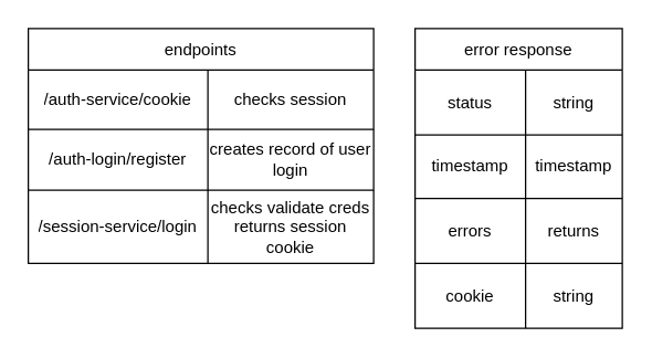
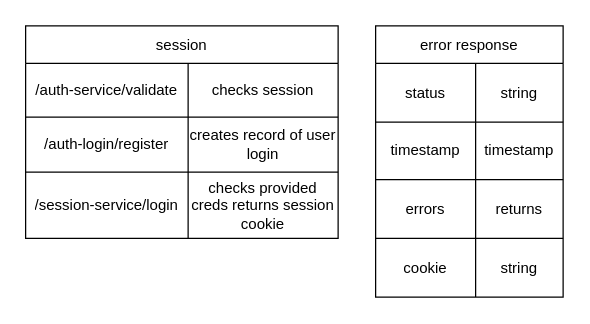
- <mxCell id="2" value="endpoints" style="shape=table;startSize=30;container=1;collapsible=0;childLayout=tableLayout;" parent="1" vertex="1"><mxGeometry x="20" y="20" width="250" height="170" as="geometry" /></mxCell>
+ <mxCell id="2" value="session" style="shape=table;startSize=30;container=1;collapsible=0;childLayout=tableLayout;" parent="1" vertex="1"><mxGeometry x="20" y="20" width="250" height="170" as="geometry" /></mxCell>
- <mxCell id="4" value="/auth-service/cookie" style="shape=partialRectangle;html=1;whiteSpace=wrap;connectable=0;strokeColor=inherit;overflow=hidden;fillColor=none;top=0;left=0;bottom=0;right=0;pointerEvents=1;" parent="3" vertex="1"><mxGeometry width="130" height="43" as="geometry"><mxRectangle width="130" height="43" as="alternateBounds" /></mxGeometry></mxCell>
+ <mxCell id="4" value="/auth-service/validate" style="shape=partialRectangle;html=1;whiteSpace=wrap;connectable=0;strokeColor=inherit;overflow=hidden;fillColor=none;top=0;left=0;bottom=0;right=0;pointerEvents=1;" parent="3" vertex="1"><mxGeometry width="130" height="43" as="geometry"><mxRectangle width="130" height="43" as="alternateBounds" /></mxGeometry></mxCell>
- <mxCell id="11" value="checks validate creds returns session cookie" style="shape=partialRectangle;html=1;whiteSpace=wrap;connectable=0;strokeColor=inherit;overflow=hidden;fillColor=none;top=0;left=0;bottom=0;right=0;pointerEvents=1;" parent="9" vertex="1"><mxGeometry x="130" width="120" height="53" as="geometry"><mxRectangle width="120" height="53" as="alternateBounds" /></mxGeometry></mxCell>
+ <mxCell id="11" value="checks provided creds returns session cookie" style="shape=partialRectangle;html=1;whiteSpace=wrap;connectable=0;strokeColor=inherit;overflow=hidden;fillColor=none;top=0;left=0;bottom=0;right=0;pointerEvents=1;" parent="9" vertex="1"><mxGeometry x="130" width="120" height="53" as="geometry"><mxRectangle width="120" height="53" as="alternateBounds" /></mxGeometry></mxCell>
